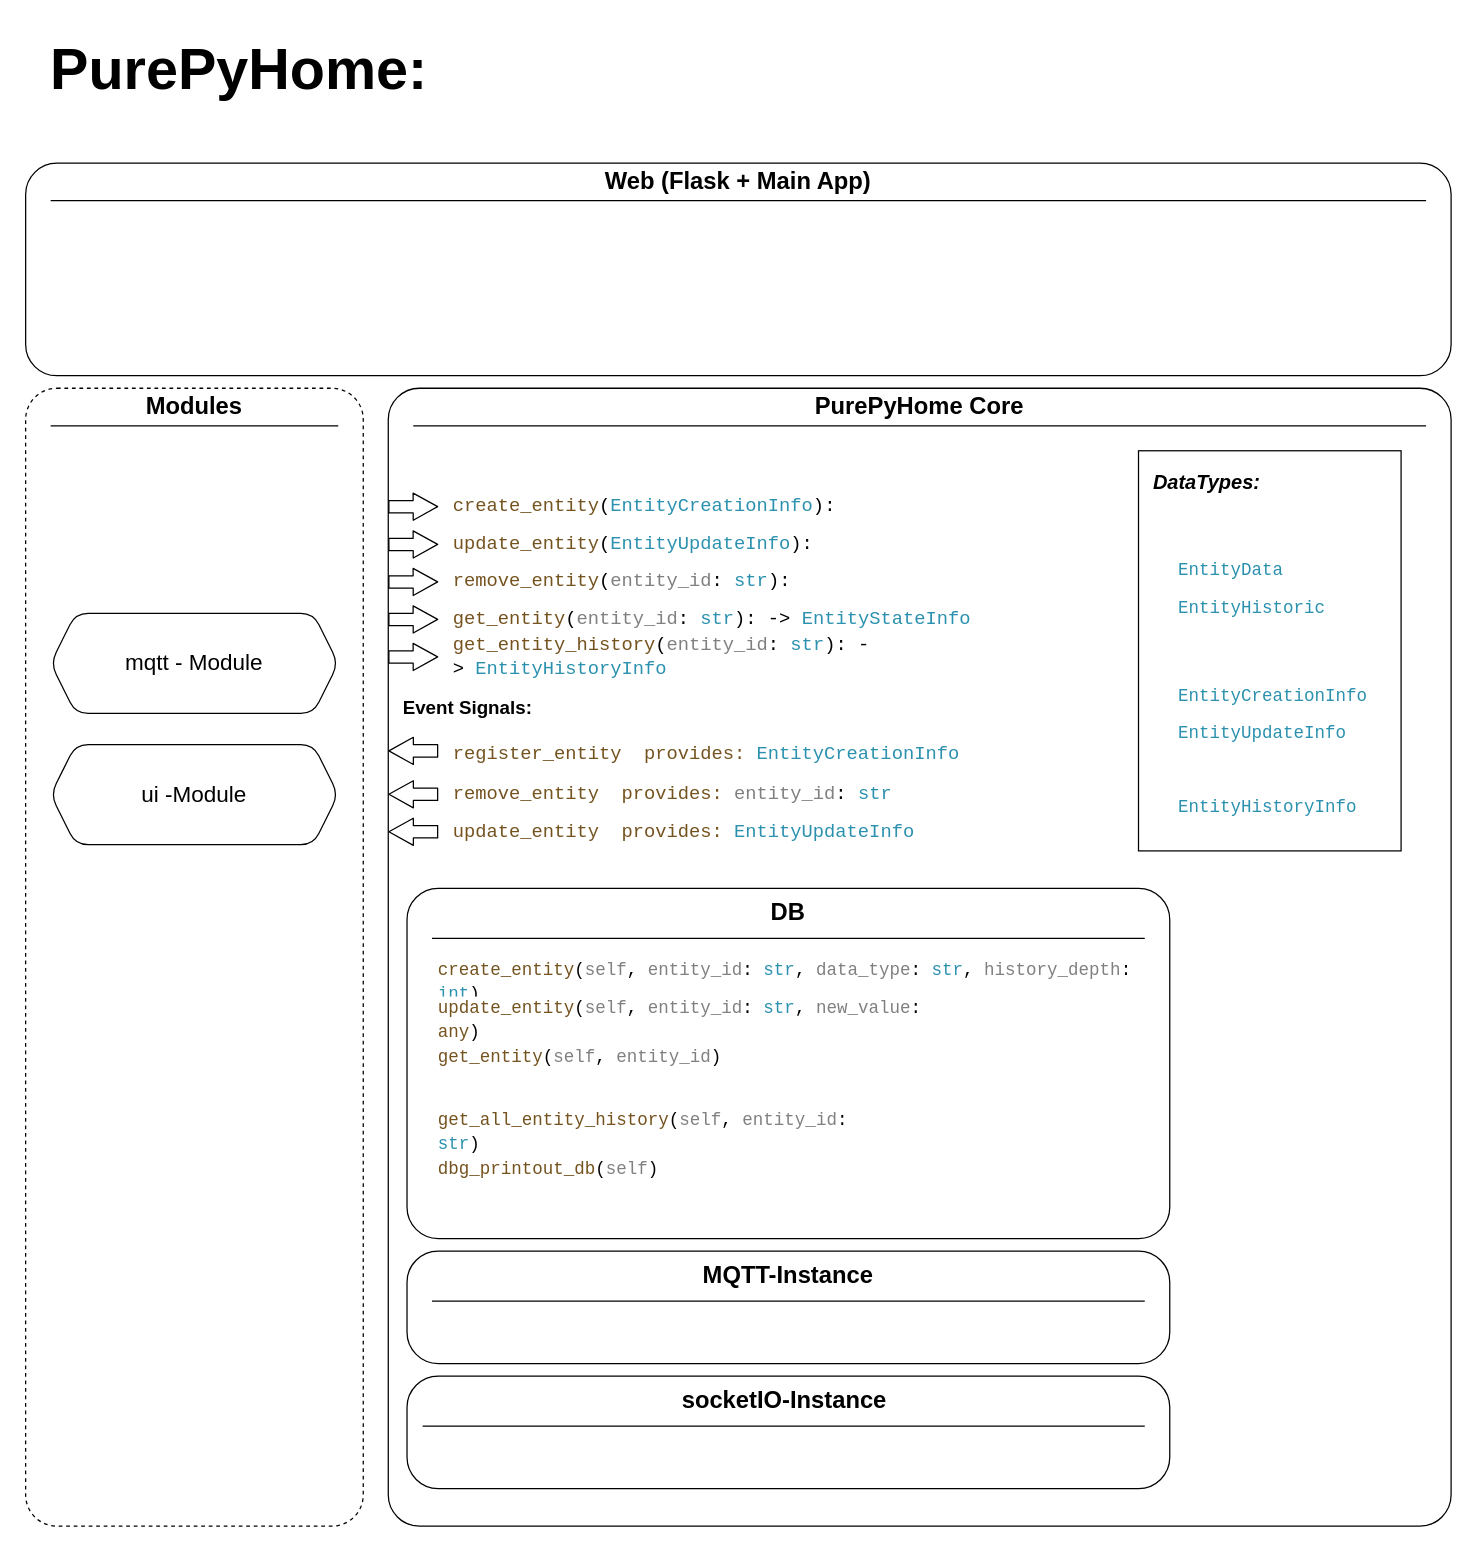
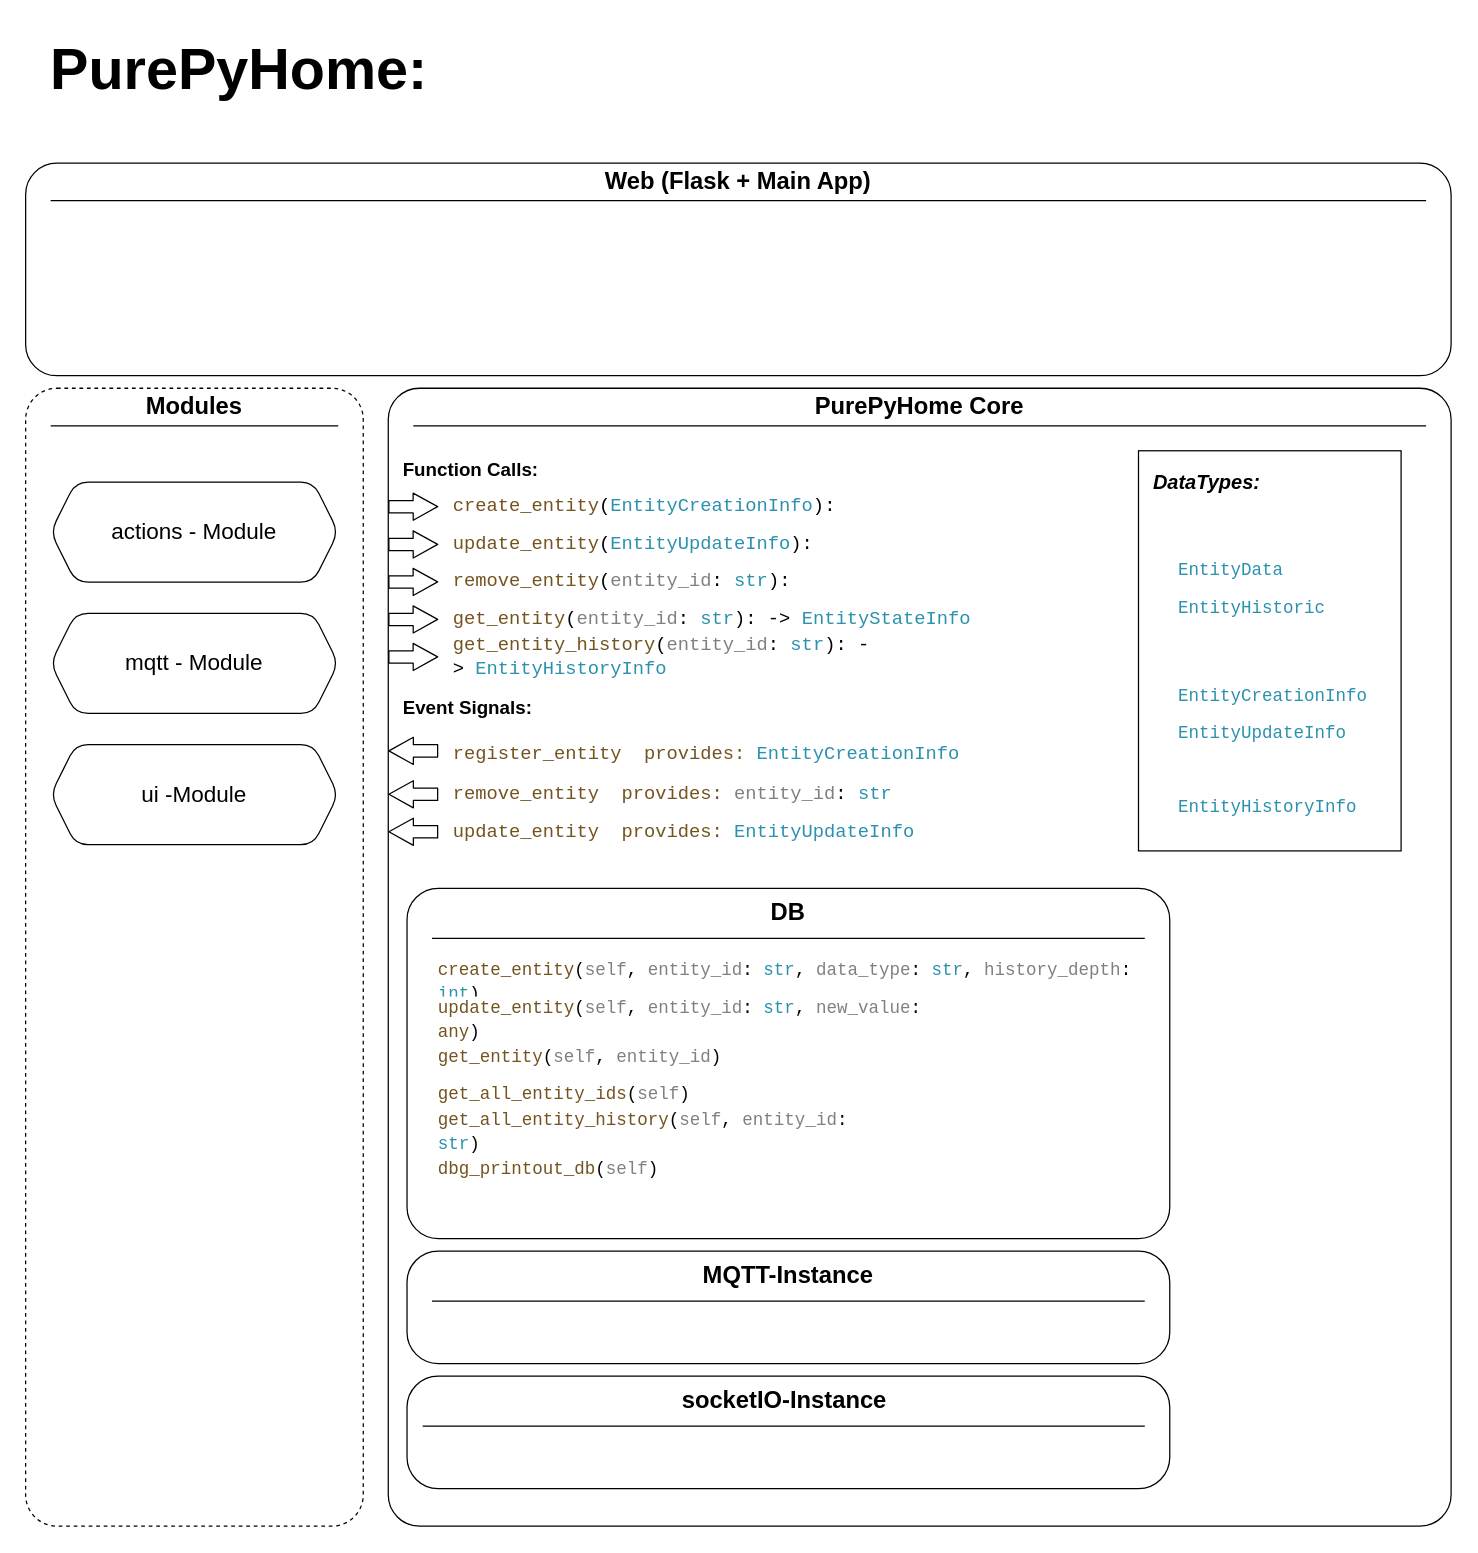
+ <mxCell id="11" value="Function Calls:" style="text;html=1;strokeColor=none;fillColor=none;align=left;verticalAlign=middle;whiteSpace=wrap;rounded=0;fontSize=15;fontStyle=1" vertex="1" parent="1"><mxGeometry x="320" y="360" width="140" height="30" as="geometry" /></mxCell>
+ <mxCell id="37" value="&lt;font style=&quot;font-size: 18px;&quot;&gt;actions - Module&lt;/font&gt;" style="shape=hexagon;perimeter=hexagonPerimeter2;whiteSpace=wrap;html=1;fixedSize=1;rounded=1;strokeColor=default;fontSize=15;" vertex="1" parent="1"><mxGeometry x="40" y="385" width="230" height="80" as="geometry" /></mxCell>
+ <mxCell id="51" value="&lt;div style=&quot;color: rgb(0, 0, 0); background-color: rgb(255, 255, 255); font-family: Consolas, &amp;quot;Courier New&amp;quot;, monospace; font-weight: normal; font-size: 14px; line-height: 19px;&quot;&gt;&lt;div&gt;&lt;span style=&quot;color: #74531f;&quot;&gt;get_all_entity_ids&lt;/span&gt;&lt;span style=&quot;color: #000000;&quot;&gt;(&lt;/span&gt;&lt;span style=&quot;color: #808080;&quot;&gt;self&lt;/span&gt;&lt;span style=&quot;color: #000000;&quot;&gt;)&lt;/span&gt;&lt;/div&gt;&lt;/div&gt;" style="text;whiteSpace=wrap;html=1;fontSize=13;verticalAlign=middle;" vertex="1" parent="1"><mxGeometry x="347.5" y="860" width="220" height="30" as="geometry" /></mxCell>
